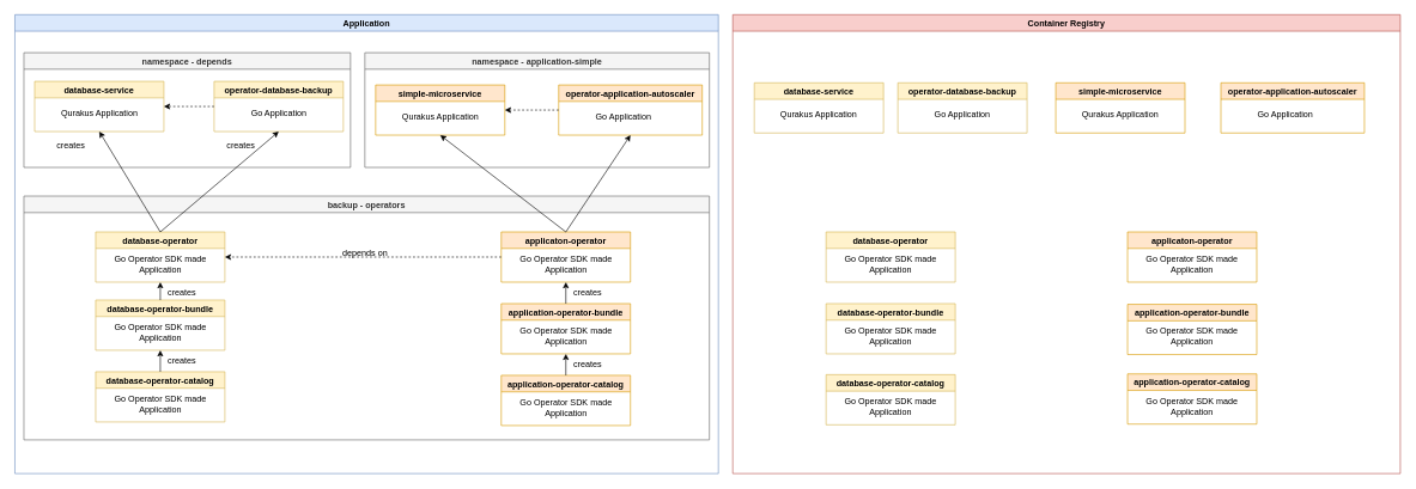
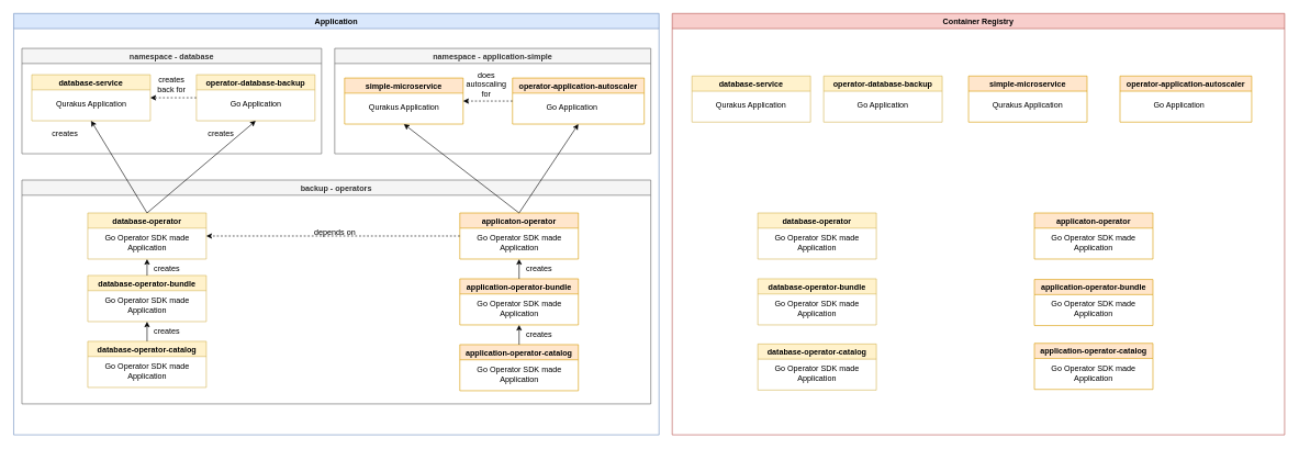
- <mxCell id="26" value="namespace - depends" style="swimlane;fontColor=#333333;fillColor=#f5f5f5;strokeColor=#666666;" vertex="1" parent="2"><mxGeometry x="12.5" y="53" width="455" height="160" as="geometry" /></mxCell>
+ <mxCell id="26" value="namespace - database" style="swimlane;fontColor=#333333;fillColor=#f5f5f5;strokeColor=#666666;" vertex="1" parent="2"><mxGeometry x="12.5" y="53" width="455" height="160" as="geometry" /></mxCell>
+ <mxCell id="34" value="creates back for" style="text;html=1;strokeColor=none;fillColor=none;align=center;verticalAlign=middle;whiteSpace=wrap;rounded=0;fontColor=#000000;" vertex="1" parent="26"><mxGeometry x="197.5" y="40" width="60" height="30" as="geometry" /></mxCell>
+ <mxCell id="41" value="does autoscaling for" style="text;html=1;strokeColor=none;fillColor=none;align=center;verticalAlign=middle;whiteSpace=wrap;rounded=0;fontColor=#000000;" vertex="1" parent="35"><mxGeometry x="200" y="40" width="60" height="30" as="geometry" /></mxCell>
